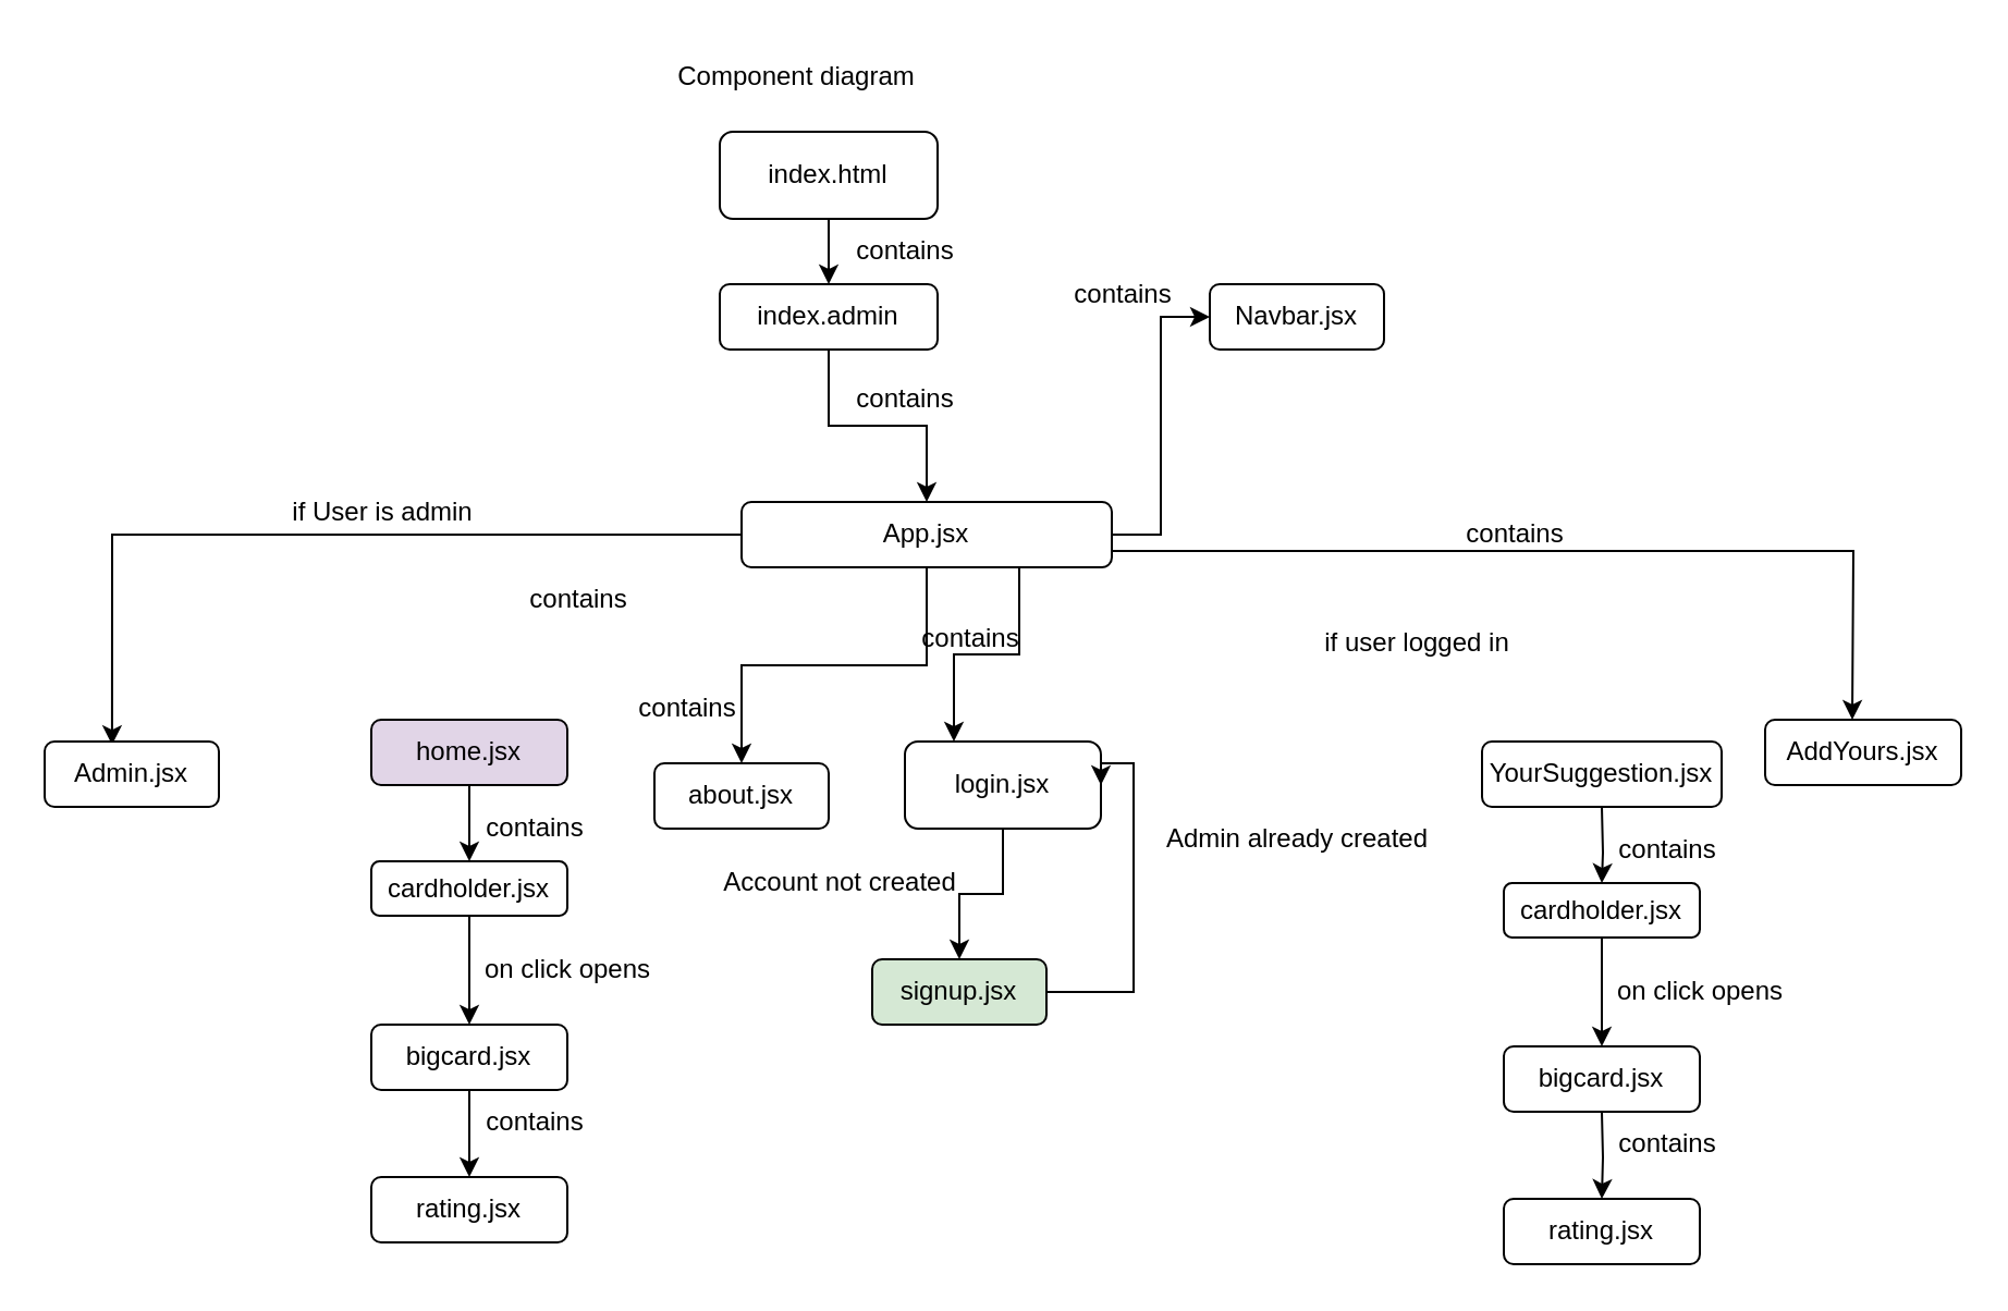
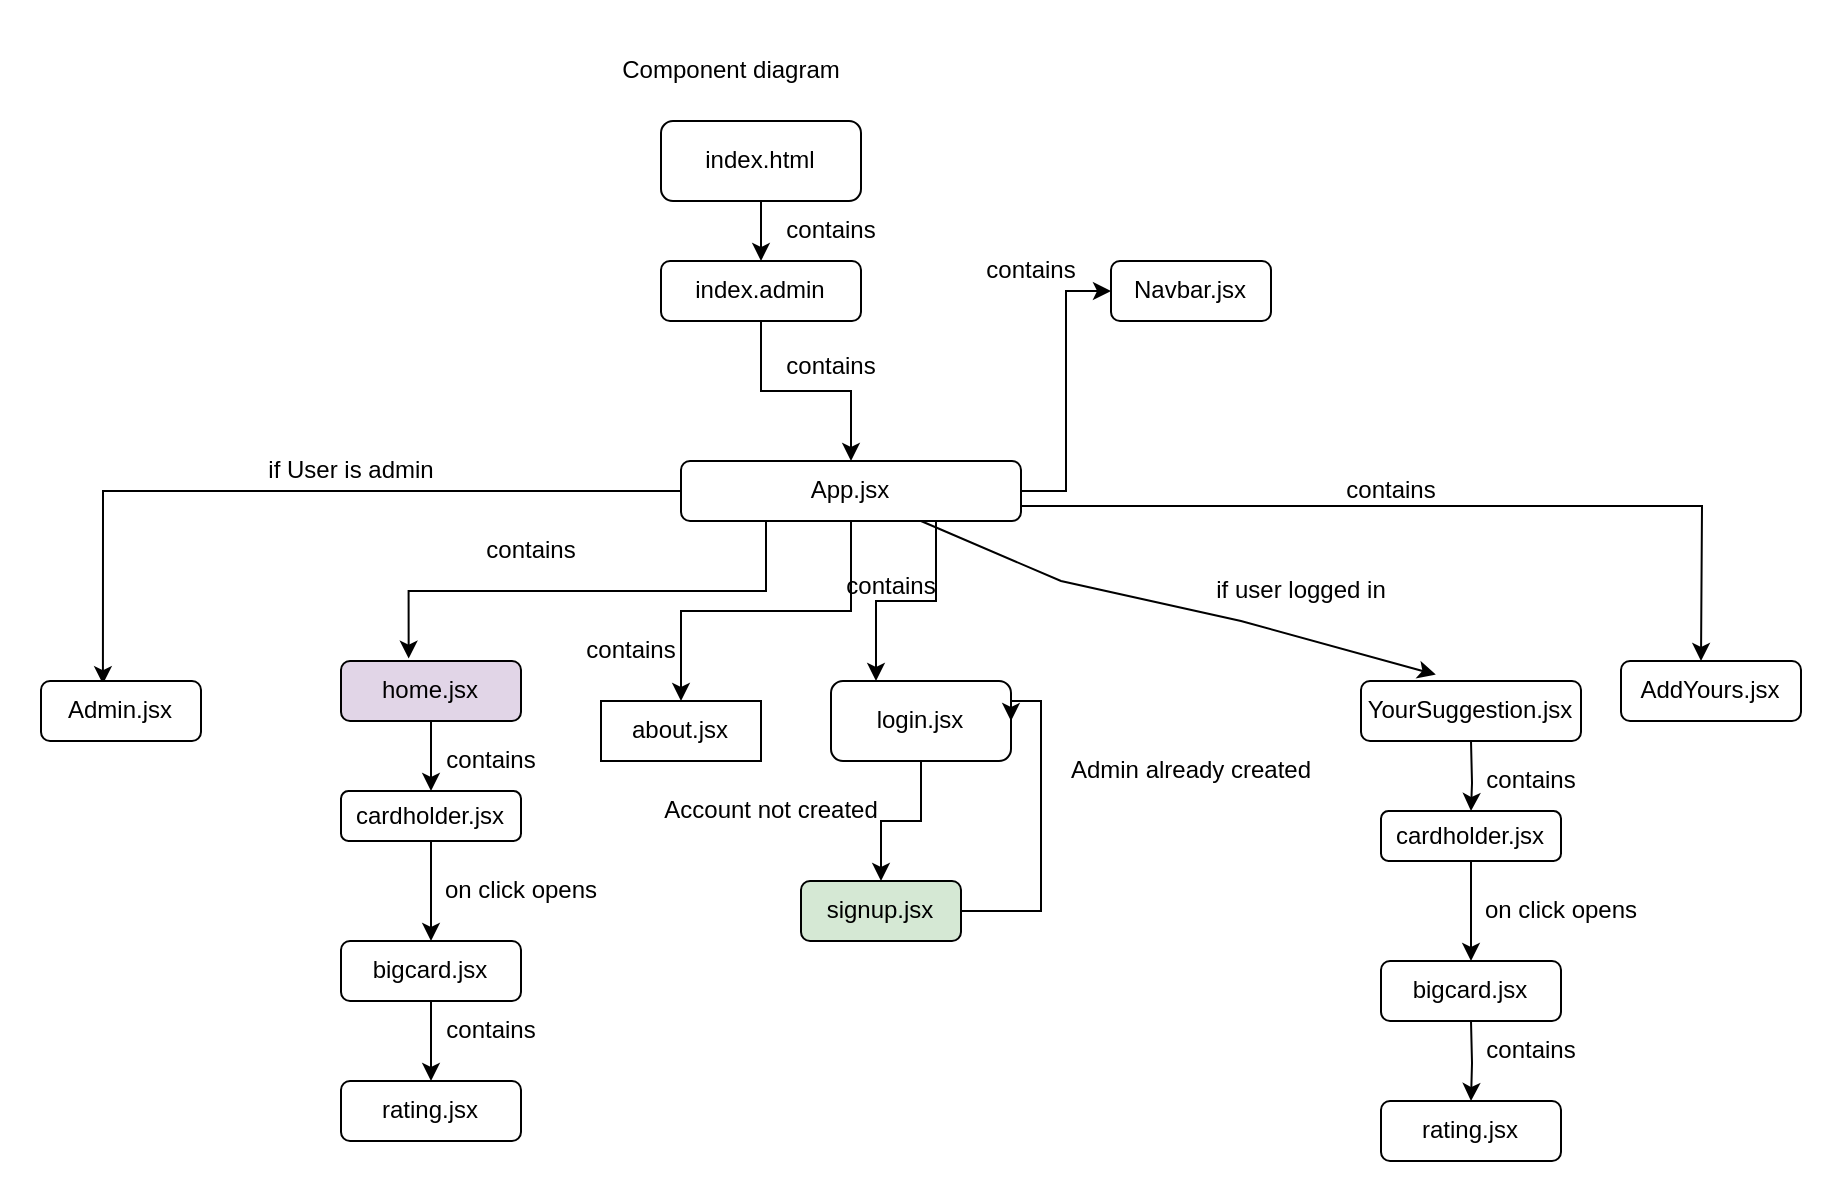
+ <mxCell id="22" style="edgeStyle=orthogonalEdgeStyle;rounded=0;orthogonalLoop=1;jettySize=auto;html=1;exitX=0.25;exitY=1;exitDx=0;exitDy=0;entryX=0.376;entryY=-0.04;entryDx=0;entryDy=0;entryPerimeter=0;" edge="1" parent="1" source="11" target="15"><mxGeometry relative="1" as="geometry" /></mxCell>
+ <mxCell id="28" value="" style="endArrow=classic;html=1;rounded=0;entryX=0.34;entryY=-0.107;entryDx=0;entryDy=0;entryPerimeter=0;" edge="1" parent="1" source="11" target="29"><mxGeometry width="50" height="50" relative="1" as="geometry"><mxPoint x="500" y="340" as="sourcePoint" /><mxPoint x="550" y="290" as="targetPoint" /><Array as="points"><mxPoint x="530" y="290" /><mxPoint x="620" y="310" /></Array></mxGeometry></mxCell>
- <mxCell id="16" value="about.jsx" style="rounded=1;whiteSpace=wrap;html=1;" vertex="1" parent="1"><mxGeometry x="300" y="350" width="80" height="30" as="geometry" /></mxCell>
+ <mxCell id="16" value="about.jsx" style="whiteSpace=wrap;html=1;rounded=0;" vertex="1" parent="1"><mxGeometry x="300" y="350" width="80" height="30" as="geometry" /></mxCell>
